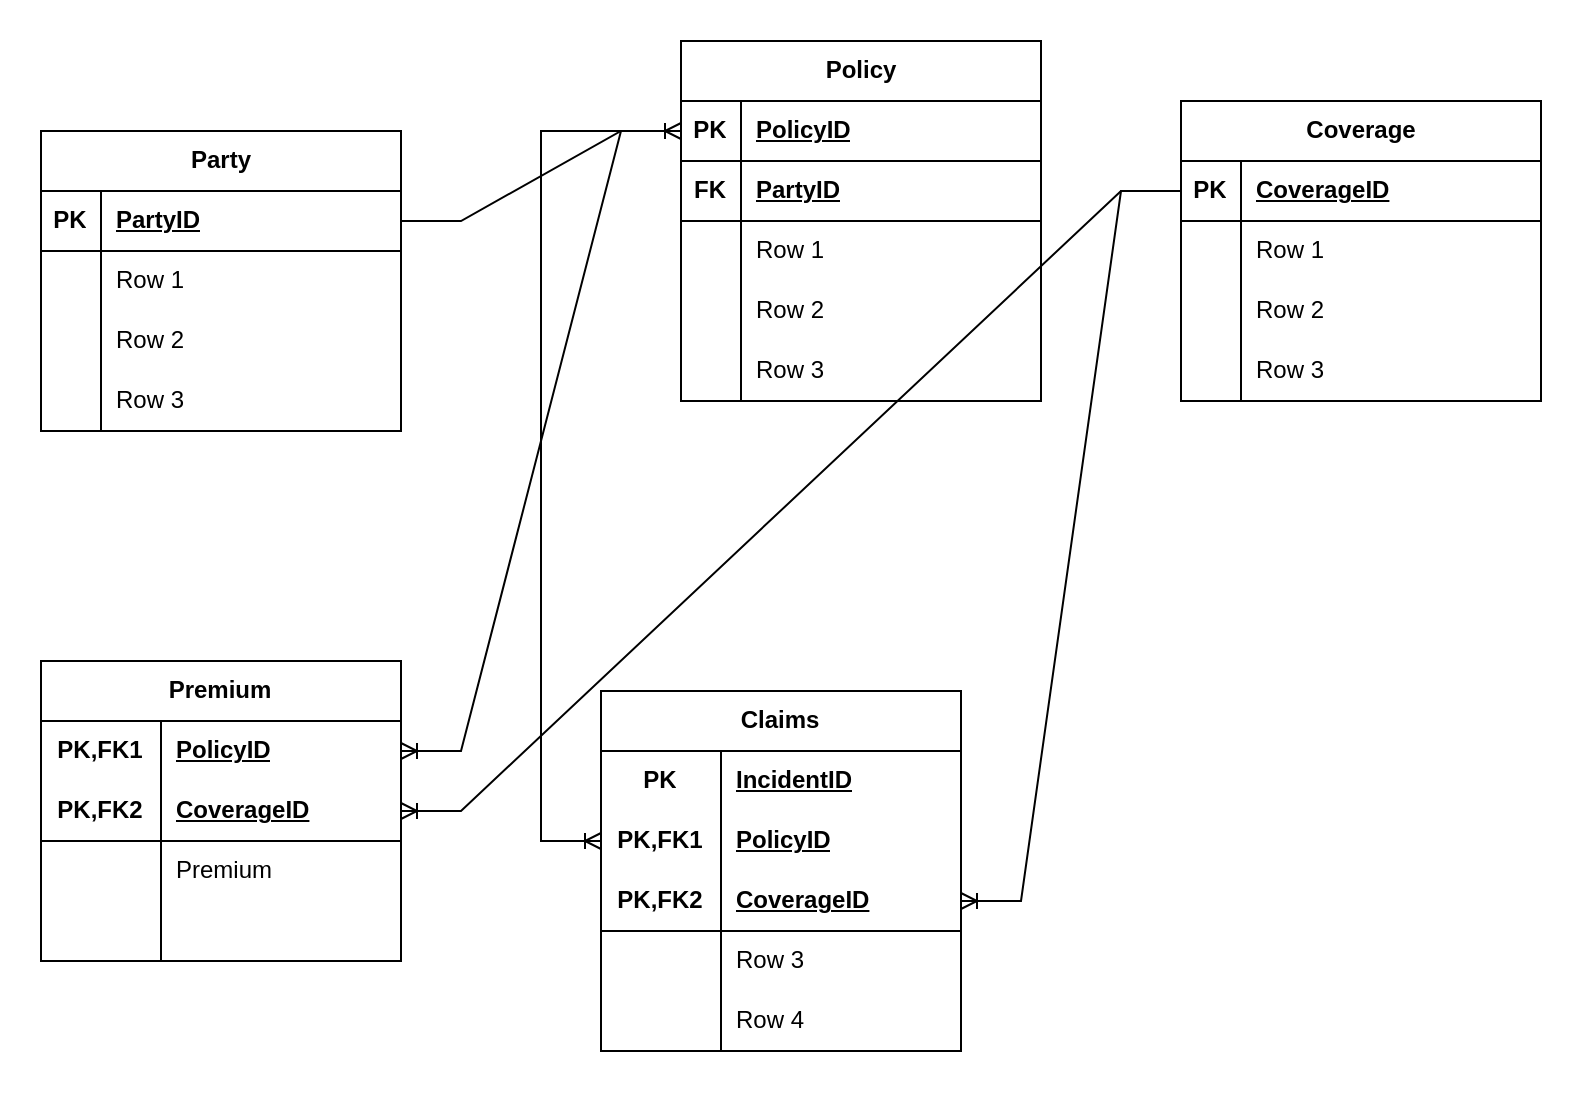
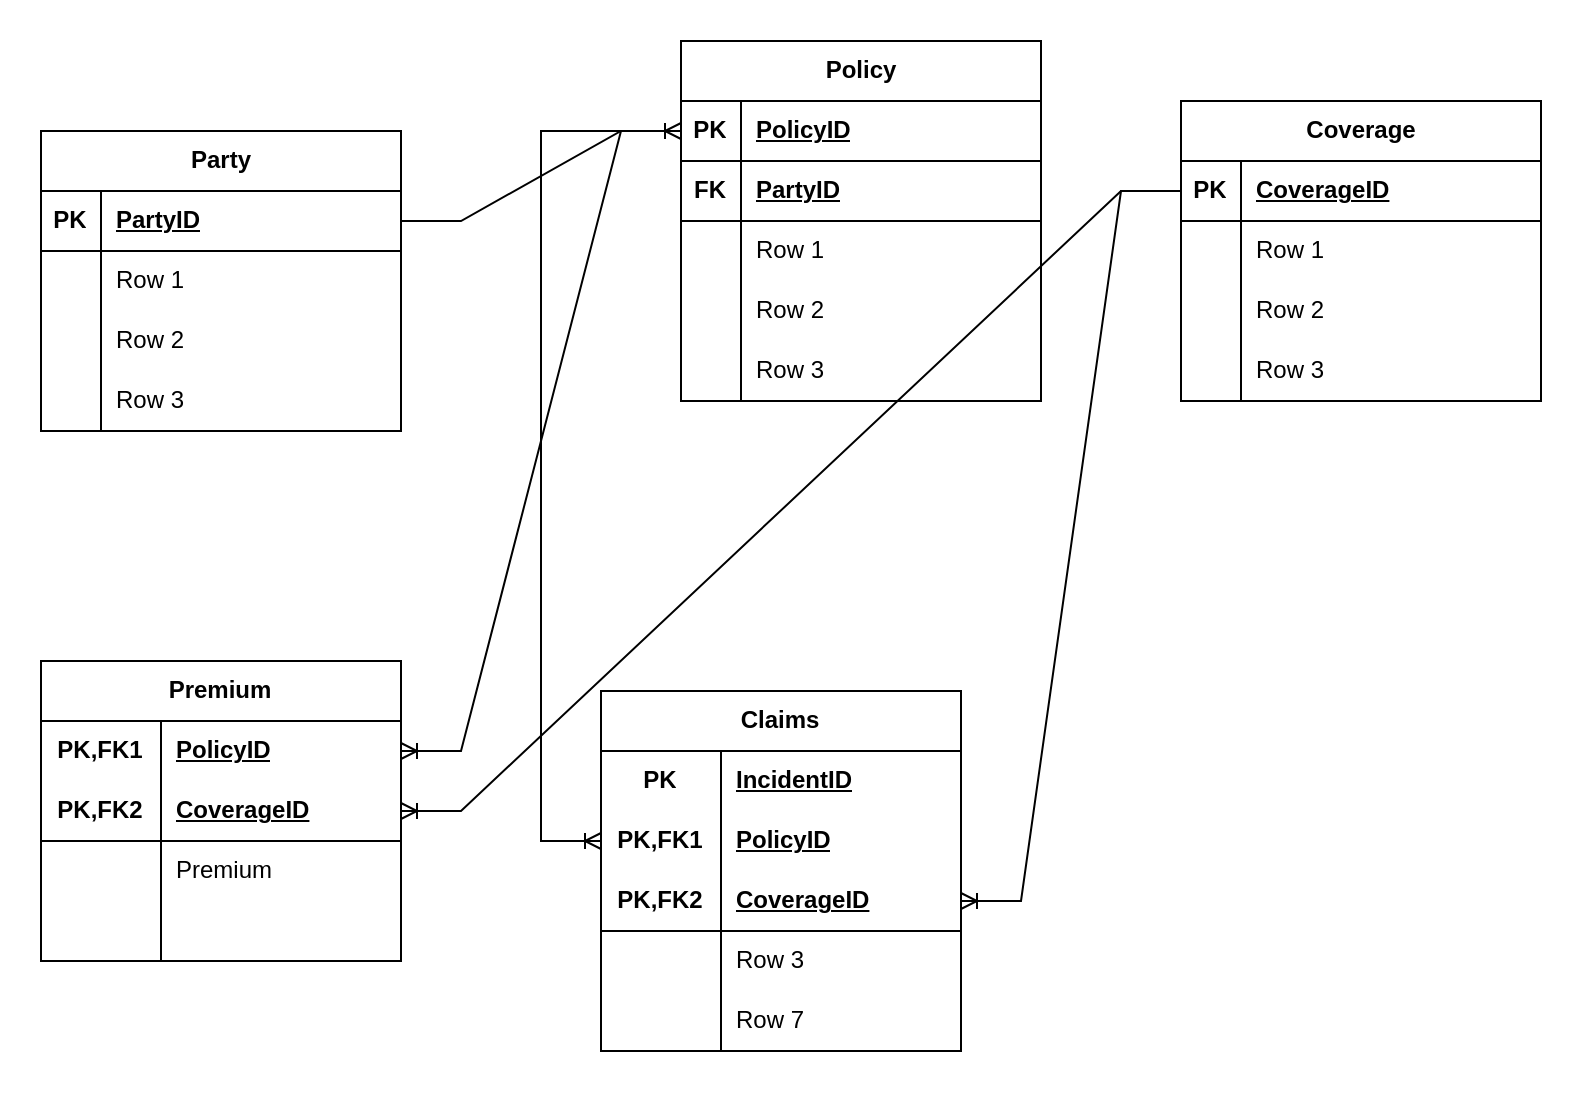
- <mxCell id="75" value="Row 4" style="shape=partialRectangle;connectable=0;fillColor=none;top=0;left=0;bottom=0;right=0;align=left;spacingLeft=6;overflow=hidden;html=1;whiteSpace=wrap;" parent="73" vertex="1"><mxGeometry x="60" width="120" height="30" as="geometry"><mxRectangle width="120" height="30" as="alternateBounds" /></mxGeometry></mxCell>
+ <mxCell id="75" value="Row 7" style="shape=partialRectangle;connectable=0;fillColor=none;top=0;left=0;bottom=0;right=0;align=left;spacingLeft=6;overflow=hidden;html=1;whiteSpace=wrap;" parent="73" vertex="1"><mxGeometry x="60" width="120" height="30" as="geometry"><mxRectangle width="120" height="30" as="alternateBounds" /></mxGeometry></mxCell>
